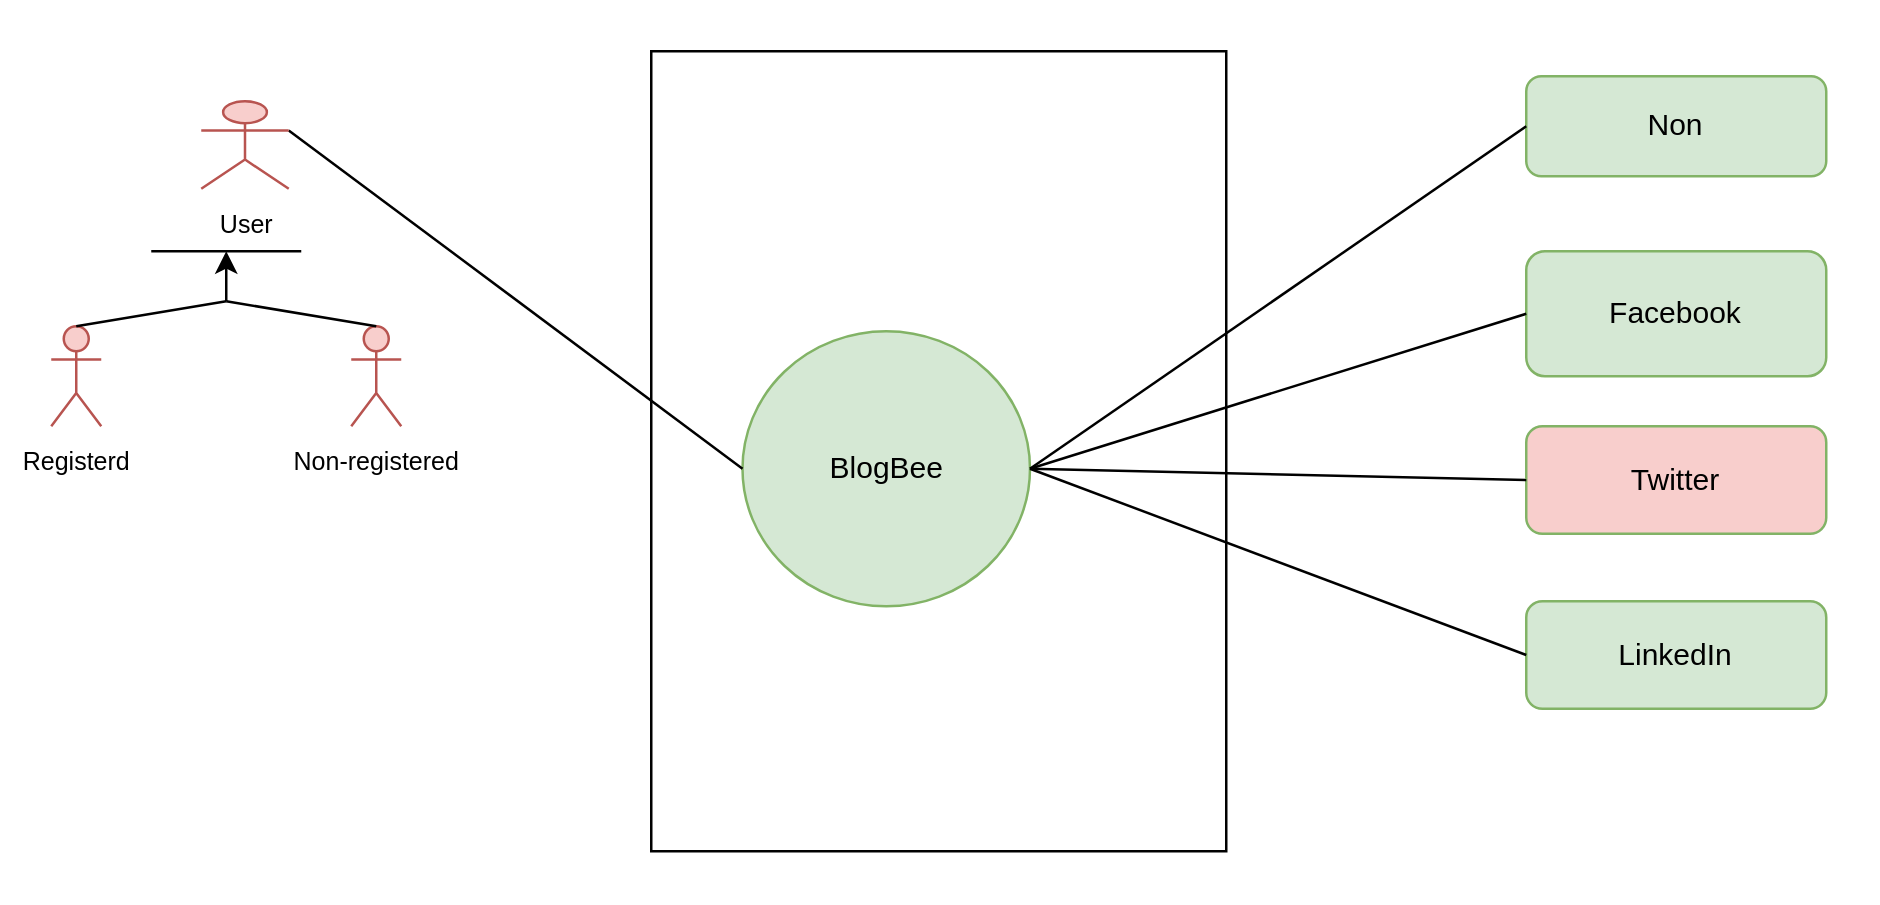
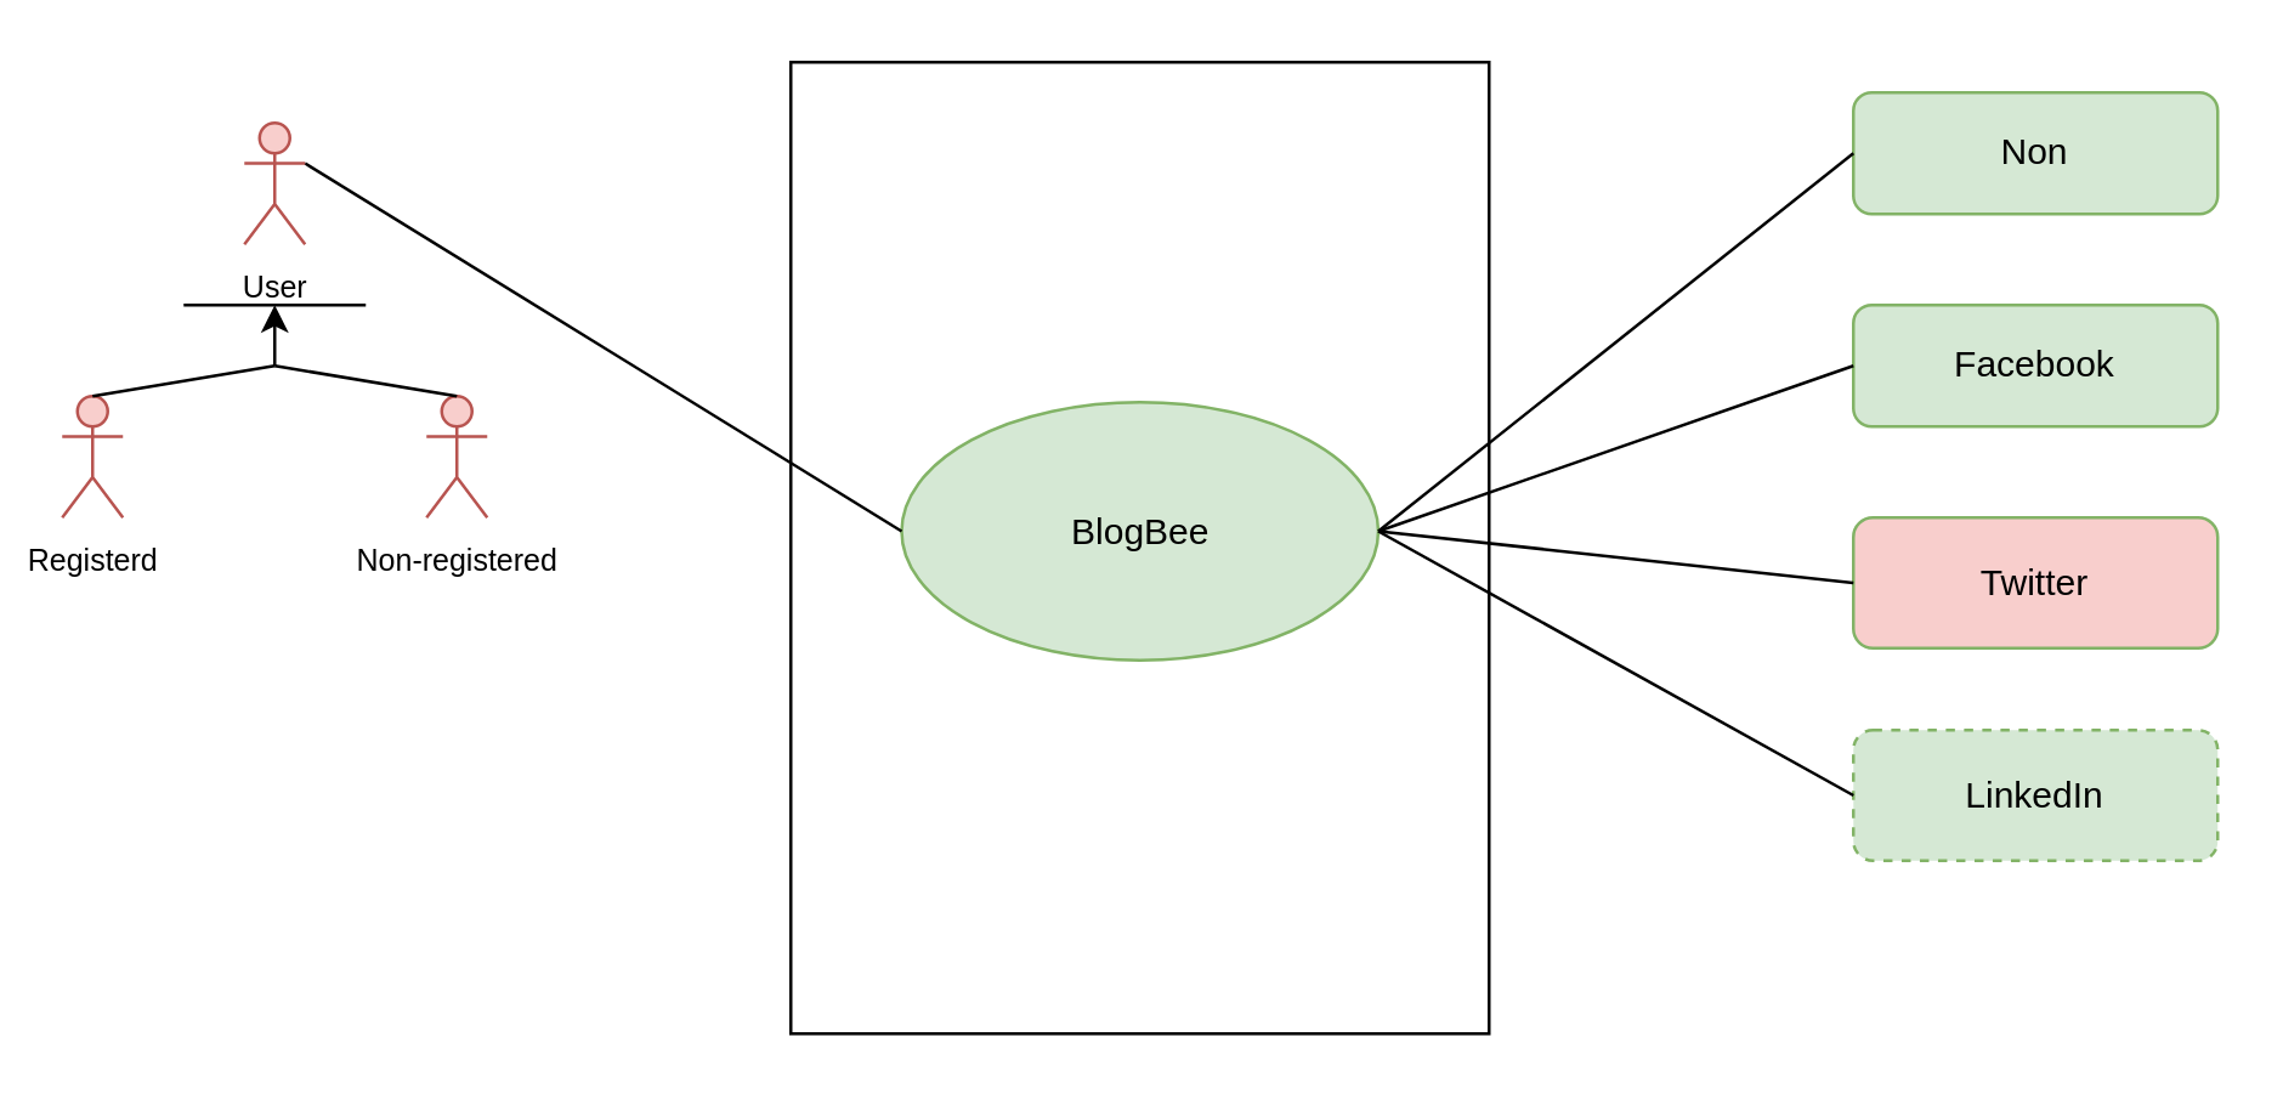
- <mxCell id="6" value="&lt;font style=&quot;font-size: 10px&quot;&gt;User&lt;/font&gt;" style="shape=umlActor;verticalLabelPosition=bottom;verticalAlign=top;html=1;fillColor=#f8cecc;strokeColor=#b85450;" parent="1" vertex="1"><mxGeometry x="80" y="40" width="35" height="35" as="geometry" /></mxCell>
+ <mxCell id="6" value="&lt;font style=&quot;font-size: 10px&quot;&gt;User&lt;/font&gt;" style="shape=umlActor;verticalLabelPosition=bottom;verticalAlign=top;html=1;fillColor=#f8cecc;strokeColor=#b85450;" parent="1" vertex="1"><mxGeometry x="80" y="40" width="20" height="40" as="geometry" /></mxCell>
- <mxCell id="15" value="Facebook" style="rounded=1;whiteSpace=wrap;html=1;fillColor=#d5e8d4;strokeColor=#82b366;" parent="1" vertex="1"><mxGeometry x="610" y="100" width="120" height="50" as="geometry" /></mxCell>
+ <mxCell id="15" value="Facebook" style="rounded=1;whiteSpace=wrap;html=1;fillColor=#d5e8d4;strokeColor=#82b366;" parent="1" vertex="1"><mxGeometry x="610" y="100" width="120" height="40" as="geometry" /></mxCell>
- <mxCell id="3" value="BlogBee" style="ellipse;whiteSpace=wrap;html=1;fillColor=#d5e8d4;strokeColor=#82b366;" parent="1" vertex="1"><mxGeometry x="296.5" y="132" width="115" height="110" as="geometry" /></mxCell>
+ <mxCell id="3" value="BlogBee" style="ellipse;whiteSpace=wrap;html=1;fillColor=#d5e8d4;strokeColor=#82b366;" parent="1" vertex="1"><mxGeometry x="296.5" y="132" width="157" height="85" as="geometry" /></mxCell>
- <mxCell id="17" value="LinkedIn" style="rounded=1;whiteSpace=wrap;html=1;fillColor=#d5e8d4;strokeColor=#82b366;" parent="1" vertex="1"><mxGeometry x="610" y="240" width="120" height="43" as="geometry" /></mxCell>
+ <mxCell id="17" value="LinkedIn" style="rounded=1;whiteSpace=wrap;html=1;fillColor=#d5e8d4;strokeColor=#82b366;dashed=1;" parent="1" vertex="1"><mxGeometry x="610" y="240" width="120" height="43" as="geometry" /></mxCell>
